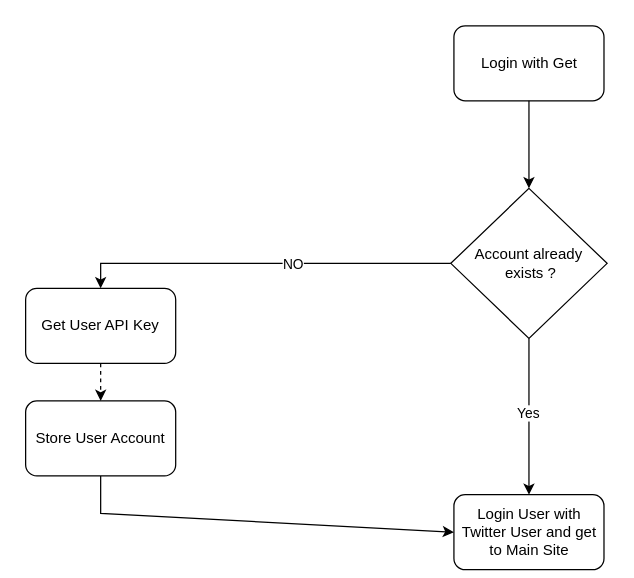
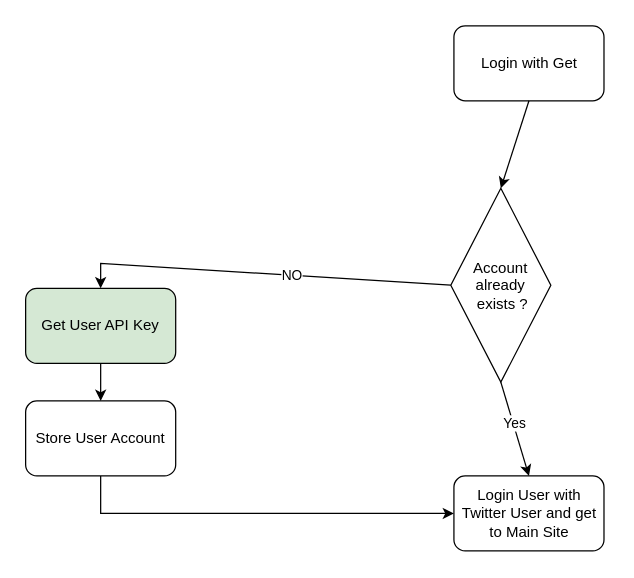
- <mxCell id="3" value="Account already&lt;br&gt;&amp;nbsp;exists ?" style="rhombus;whiteSpace=wrap;html=1;" vertex="1" parent="1"><mxGeometry x="360" y="150" width="125" height="120" as="geometry" /></mxCell>
+ <mxCell id="3" value="Account already&lt;br&gt;&amp;nbsp;exists ?" style="rhombus;whiteSpace=wrap;html=1;" vertex="1" parent="1"><mxGeometry x="360" y="150" width="80" height="155" as="geometry" /></mxCell>
- <mxCell id="7" value="Get User API Key" style="rounded=1;whiteSpace=wrap;html=1;" vertex="1" parent="1"><mxGeometry x="20" y="230" width="120" height="60" as="geometry" /></mxCell>
+ <mxCell id="7" value="Get User API Key" style="rounded=1;whiteSpace=wrap;html=1;fillColor=#d5e8d4;" vertex="1" parent="1"><mxGeometry x="20" y="230" width="120" height="60" as="geometry" /></mxCell>
- <mxCell id="11" value="" style="endArrow=classic;html=1;rounded=0;exitX=0.5;exitY=1;exitDx=0;exitDy=0;dashed=1;" edge="1" parent="1" source="7" target="12"><mxGeometry width="50" height="50" relative="1" as="geometry"><mxPoint x="433" y="280" as="sourcePoint" /><mxPoint x="80" y="380" as="targetPoint" /></mxGeometry></mxCell>
+ <mxCell id="11" value="" style="endArrow=classic;html=1;rounded=0;exitX=0.5;exitY=1;exitDx=0;exitDy=0;" edge="1" parent="1" source="7" target="12"><mxGeometry width="50" height="50" relative="1" as="geometry"><mxPoint x="433" y="280" as="sourcePoint" /><mxPoint x="80" y="380" as="targetPoint" /></mxGeometry></mxCell>
- <mxCell id="10" value="Login User with Twitter User and get to Main Site" style="rounded=1;whiteSpace=wrap;html=1;" vertex="1" parent="1"><mxGeometry x="362.5" y="395" width="120" height="60" as="geometry" /></mxCell>
+ <mxCell id="10" value="Login User with Twitter User and get to Main Site" style="rounded=1;whiteSpace=wrap;html=1;" vertex="1" parent="1"><mxGeometry x="362.5" y="380" width="120" height="60" as="geometry" /></mxCell>
